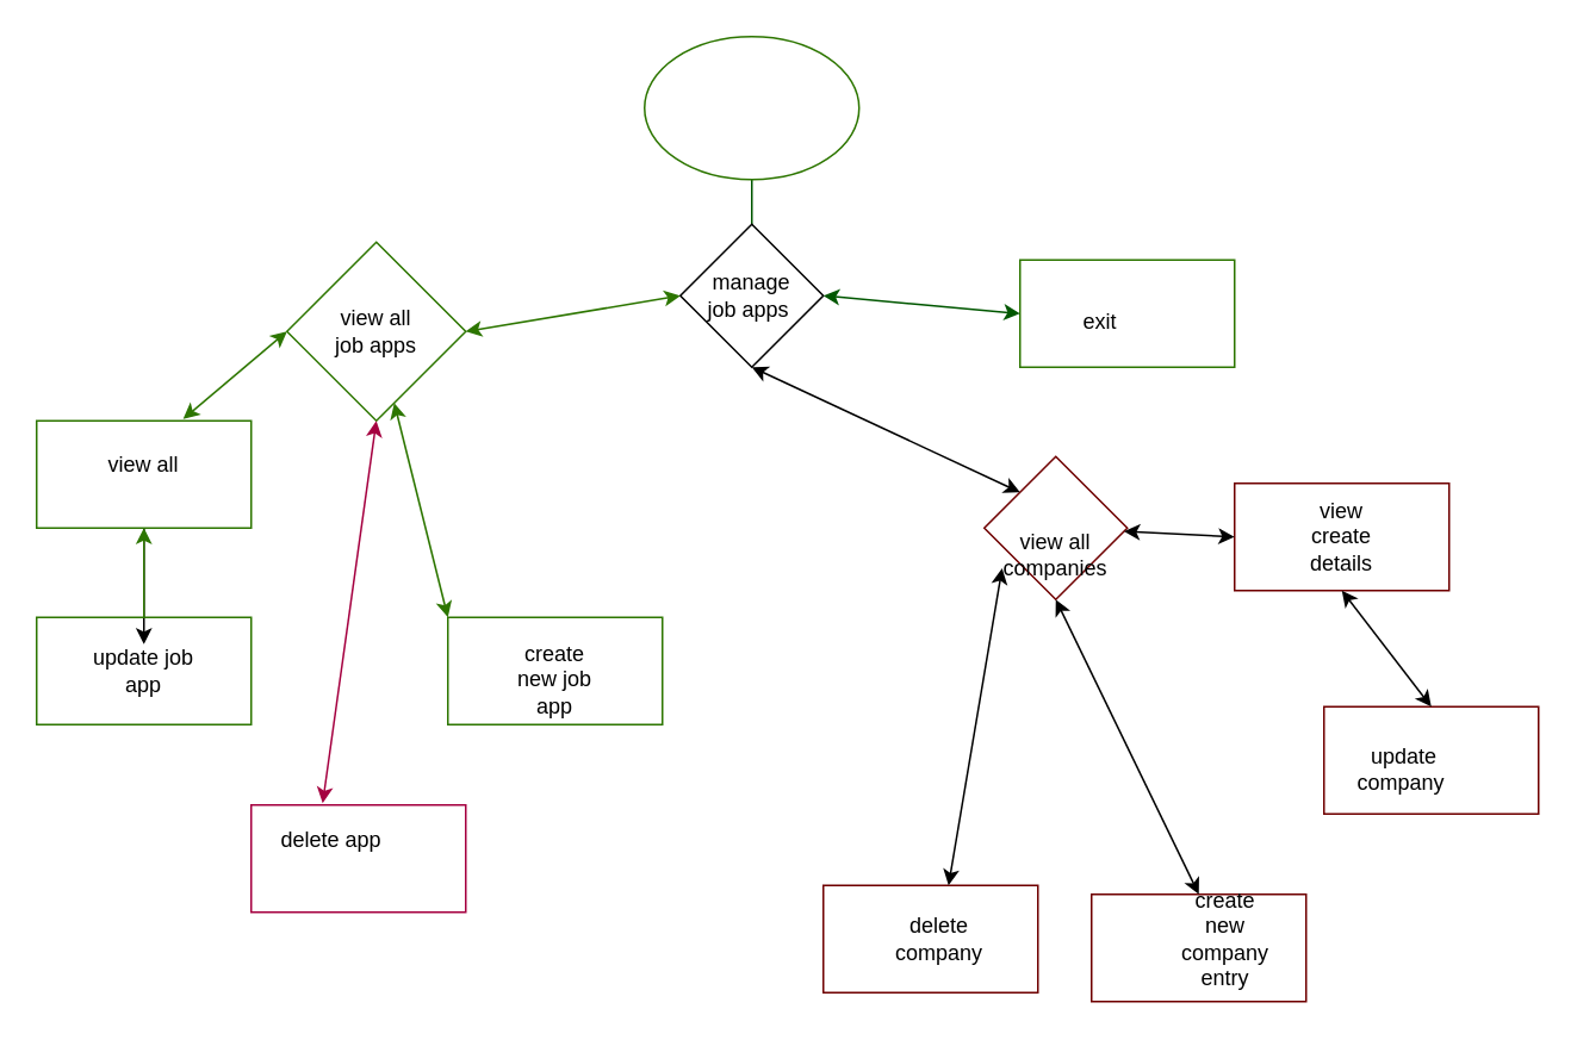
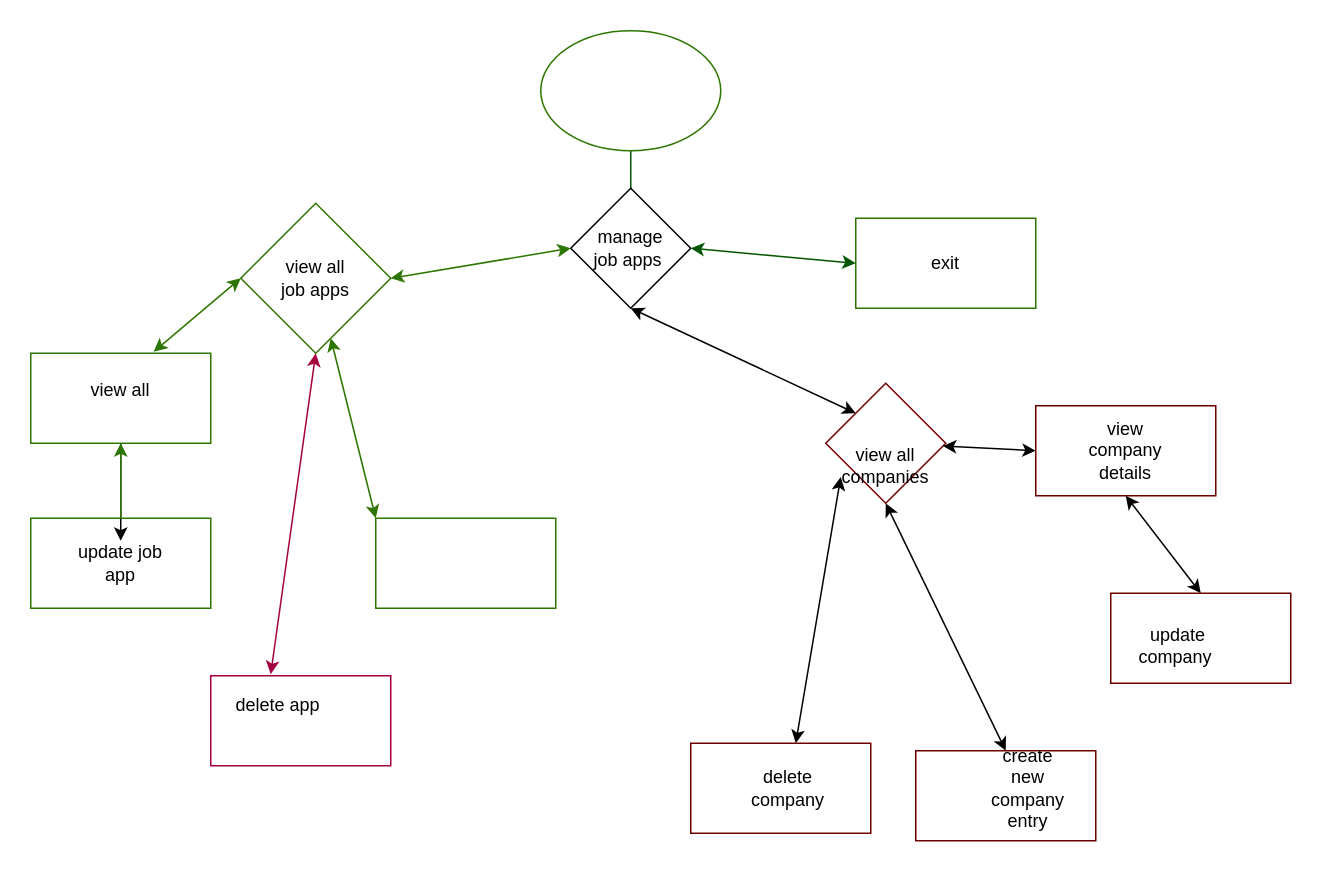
- <mxCell id="7" value="exit" style="text;html=1;strokeColor=none;fillColor=none;align=center;verticalAlign=middle;whiteSpace=wrap;rounded=0;" parent="1" vertex="1"><mxGeometry x="585" y="165" width="60" height="30" as="geometry" /></mxCell>
+ <mxCell id="7" value="exit" style="text;html=1;strokeColor=none;fillColor=none;align=center;verticalAlign=middle;whiteSpace=wrap;rounded=0;" parent="1" vertex="1"><mxGeometry x="600" y="160" width="60" height="30" as="geometry" /></mxCell>
- <mxCell id="19" value="view create details" style="text;html=1;strokeColor=none;fillColor=none;align=center;verticalAlign=middle;whiteSpace=wrap;rounded=0;" parent="1" vertex="1"><mxGeometry x="720" y="285" width="60" height="30" as="geometry" /></mxCell>
+ <mxCell id="19" value="view company details" style="text;html=1;strokeColor=none;fillColor=none;align=center;verticalAlign=middle;whiteSpace=wrap;rounded=0;" parent="1" vertex="1"><mxGeometry x="720" y="285" width="60" height="30" as="geometry" /></mxCell>
- <mxCell id="10" value="create new job app" style="text;html=1;strokeColor=none;fillColor=none;align=center;verticalAlign=middle;whiteSpace=wrap;rounded=0;" parent="1" vertex="1"><mxGeometry x="280" y="365" width="60" height="30" as="geometry" /></mxCell>
